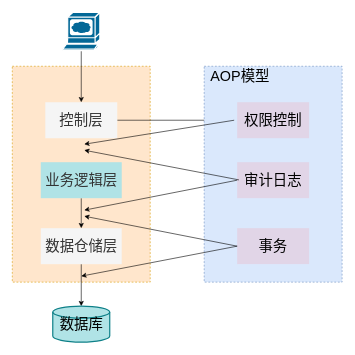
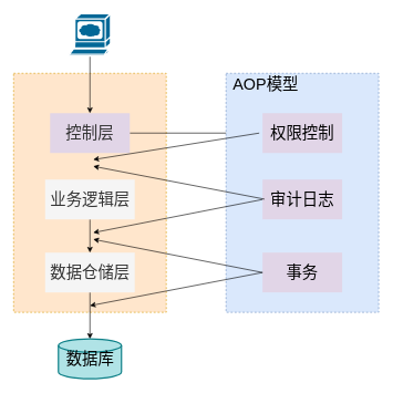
- <mxCell id="4" value="&lt;font style=&quot;font-size: 24px&quot;&gt;控制层&lt;/font&gt;" style="rounded=0;whiteSpace=wrap;html=1;fillColor=#f5f5f5;strokeColor=none;fontColor=#333333;" vertex="1" parent="1"><mxGeometry x="75" y="170" width="120" height="60" as="geometry" /></mxCell>
+ <mxCell id="4" value="&lt;font style=&quot;font-size: 24px&quot;&gt;控制层&lt;/font&gt;" style="rounded=0;whiteSpace=wrap;html=1;fillColor=#e1d5e7;strokeColor=none;fontColor=#333333;" vertex="1" parent="1"><mxGeometry x="75" y="170" width="120" height="60" as="geometry" /></mxCell>
- <mxCell id="8" value="&lt;font style=&quot;font-size: 24px&quot;&gt;业务逻辑层&lt;/font&gt;" style="rounded=0;whiteSpace=wrap;html=1;fillColor=#b0e3e6;strokeColor=none;fontColor=#333333;" vertex="1" parent="1"><mxGeometry x="67.5" y="270" width="135" height="60" as="geometry" /></mxCell>
+ <mxCell id="8" value="&lt;font style=&quot;font-size: 24px&quot;&gt;业务逻辑层&lt;/font&gt;" style="rounded=0;whiteSpace=wrap;html=1;fillColor=#f5f5f5;strokeColor=none;fontColor=#333333;" vertex="1" parent="1"><mxGeometry x="67.5" y="270" width="135" height="60" as="geometry" /></mxCell>
